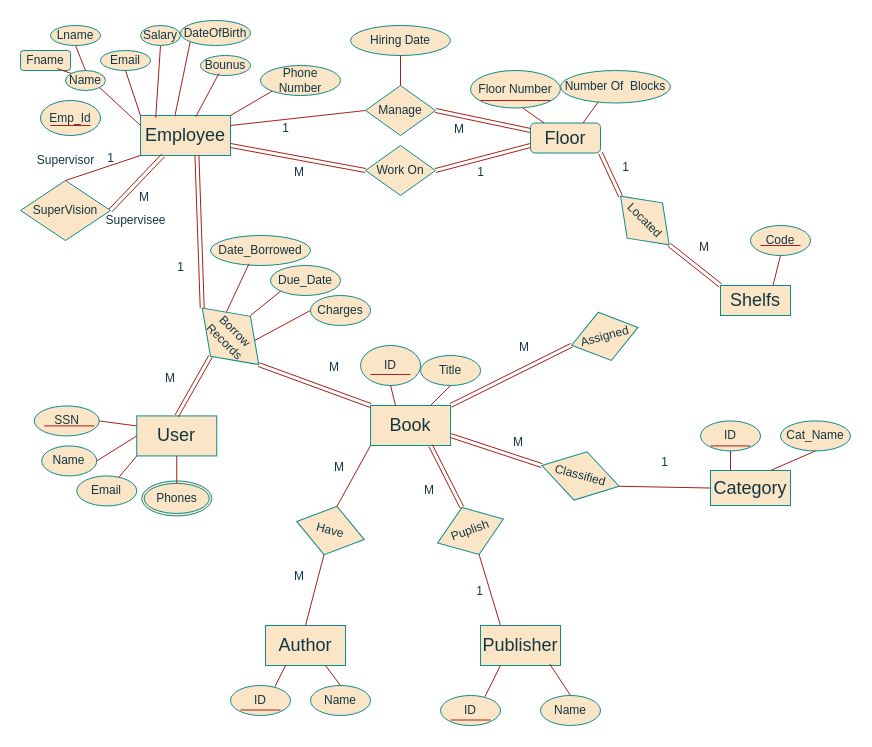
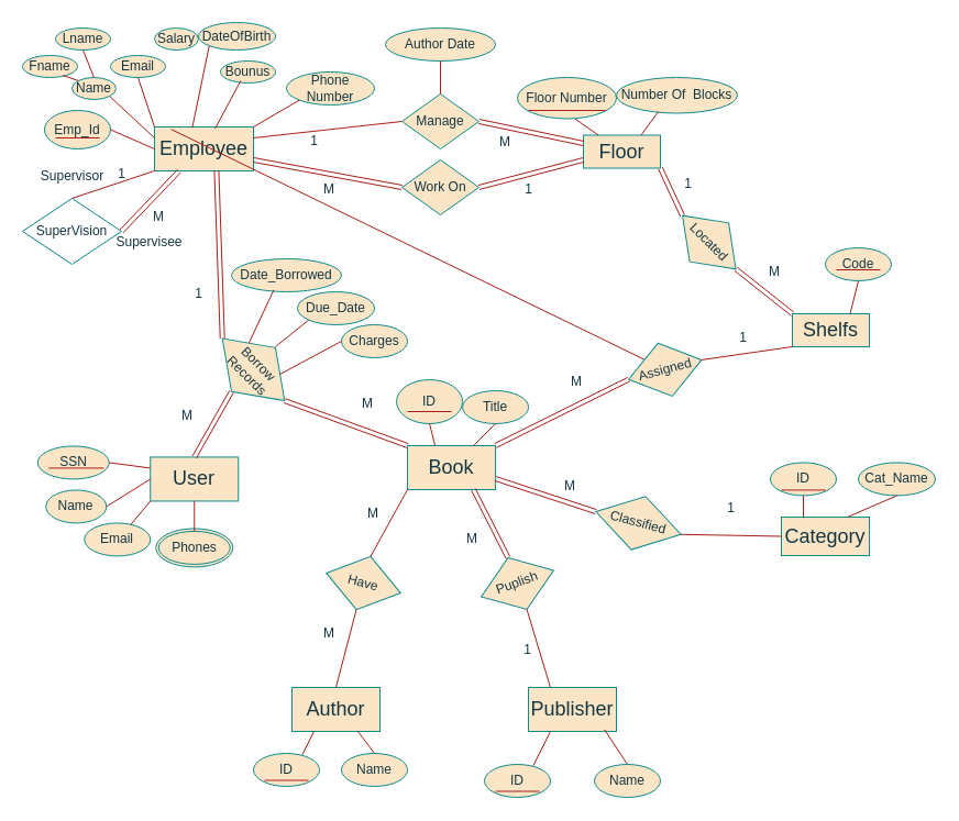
- <mxCell id="80" value="Hiring Date" style="ellipse;whiteSpace=wrap;html=1;labelBackgroundColor=none;fillColor=#FAE5C7;strokeColor=#0F8B8D;fontColor=#143642;" vertex="1" parent="1"><mxGeometry x="350" y="25" width="100" height="30" as="geometry" /></mxCell>
+ <mxCell id="80" value="Author Date" style="ellipse;whiteSpace=wrap;html=1;labelBackgroundColor=none;fillColor=#FAE5C7;strokeColor=#0F8B8D;fontColor=#143642;" vertex="1" parent="1"><mxGeometry x="350" y="25" width="100" height="30" as="geometry" /></mxCell>
- <mxCell id="5" value="Fname" style="whiteSpace=wrap;html=1;labelBackgroundColor=none;fillColor=#FAE5C7;strokeColor=#0F8B8D;fontColor=#143642;rounded=1;" vertex="1" parent="1"><mxGeometry x="20" y="50" width="50" height="20" as="geometry" /></mxCell>
+ <mxCell id="5" value="Fname" style="ellipse;whiteSpace=wrap;html=1;labelBackgroundColor=none;fillColor=#FAE5C7;strokeColor=#0F8B8D;fontColor=#143642;" vertex="1" parent="1"><mxGeometry x="20" y="50" width="50" height="20" as="geometry" /></mxCell>
- <mxCell id="17" value="" style="endArrow=none;html=1;rounded=0;exitX=0.169;exitY=0.055;exitDx=0;exitDy=0;entryX=0.5;entryY=1;entryDx=0;entryDy=0;exitPerimeter=0;labelBackgroundColor=none;fontColor=default;strokeColor=#A8201A;" edge="1" parent="1" source="3" target="9"><mxGeometry width="50" height="50" relative="1" as="geometry"><mxPoint x="510" y="215" as="sourcePoint" /><mxPoint x="210" y="65" as="targetPoint" /></mxGeometry></mxCell>
+ <mxCell id="17" value="" style="endArrow=none;html=1;rounded=0;exitX=0.169;exitY=0.055;exitDx=0;exitDy=0;exitPerimeter=0;labelBackgroundColor=none;fontColor=default;strokeColor=#A8201A;" edge="1" parent="1" source="3" target="110"><mxGeometry width="50" height="50" relative="1" as="geometry"><mxPoint x="510" y="215" as="sourcePoint" /><mxPoint x="210" y="65" as="targetPoint" /></mxGeometry></mxCell>
+ <mxCell id="12" value="" style="endArrow=none;html=1;rounded=0;entryX=0;entryY=0.5;entryDx=0;entryDy=0;exitX=1;exitY=0.5;exitDx=0;exitDy=0;labelBackgroundColor=none;fontColor=default;strokeColor=#A8201A;" edge="1" parent="1" source="4" target="3"><mxGeometry width="50" height="50" relative="1" as="geometry"><mxPoint x="70" y="195" as="sourcePoint" /><mxPoint x="120" y="145" as="targetPoint" /></mxGeometry></mxCell>
- <mxCell id="22" value="&lt;font style=&quot;font-size: 18px;&quot;&gt;Floor&lt;/font&gt;" style="whiteSpace=wrap;html=1;labelBackgroundColor=none;fillColor=#FAE5C7;strokeColor=#0F8B8D;fontColor=#143642;rounded=1;" vertex="1" parent="1"><mxGeometry x="530" y="122.5" width="70" height="30" as="geometry" /></mxCell>
+ <mxCell id="22" value="&lt;font style=&quot;font-size: 18px;&quot;&gt;Floor&lt;/font&gt;" style="rounded=0;whiteSpace=wrap;html=1;labelBackgroundColor=none;fillColor=#FAE5C7;strokeColor=#0F8B8D;fontColor=#143642;" vertex="1" parent="1"><mxGeometry x="530" y="122.5" width="70" height="30" as="geometry" /></mxCell>
- <mxCell id="67" value="SuperVision" style="rhombus;whiteSpace=wrap;html=1;labelBackgroundColor=none;fillColor=#FAE5C7;strokeColor=#0F8B8D;fontColor=#143642;" vertex="1" parent="1"><mxGeometry x="20" y="180" width="90" height="60" as="geometry" /></mxCell>
+ <mxCell id="67" value="SuperVision" style="rhombus;whiteSpace=wrap;html=1;labelBackgroundColor=none;fillColor=#ffffff;strokeColor=#0F8B8D;fontColor=#143642;" vertex="1" parent="1"><mxGeometry x="20" y="180" width="90" height="60" as="geometry" /></mxCell>
+ <mxCell id="111" value="" style="endArrow=none;html=1;rounded=0;entryX=0;entryY=1;entryDx=0;entryDy=0;exitX=1;exitY=0.5;exitDx=0;exitDy=0;labelBackgroundColor=none;fontColor=default;strokeColor=#A8201A;" edge="1" parent="1" source="110" target="63"><mxGeometry relative="1" as="geometry"><mxPoint x="460" y="185" as="sourcePoint" /><mxPoint x="620" y="185" as="targetPoint" /></mxGeometry></mxCell>
+ <mxCell id="112" value="1" style="resizable=0;html=1;whiteSpace=wrap;align=right;verticalAlign=bottom;labelBackgroundColor=none;fillColor=#FAE5C7;strokeColor=#0F8B8D;fontColor=#143642;" connectable="0" vertex="1" parent="111"><mxGeometry x="1" relative="1" as="geometry"><mxPoint x="-40" as="offset" /></mxGeometry></mxCell>
